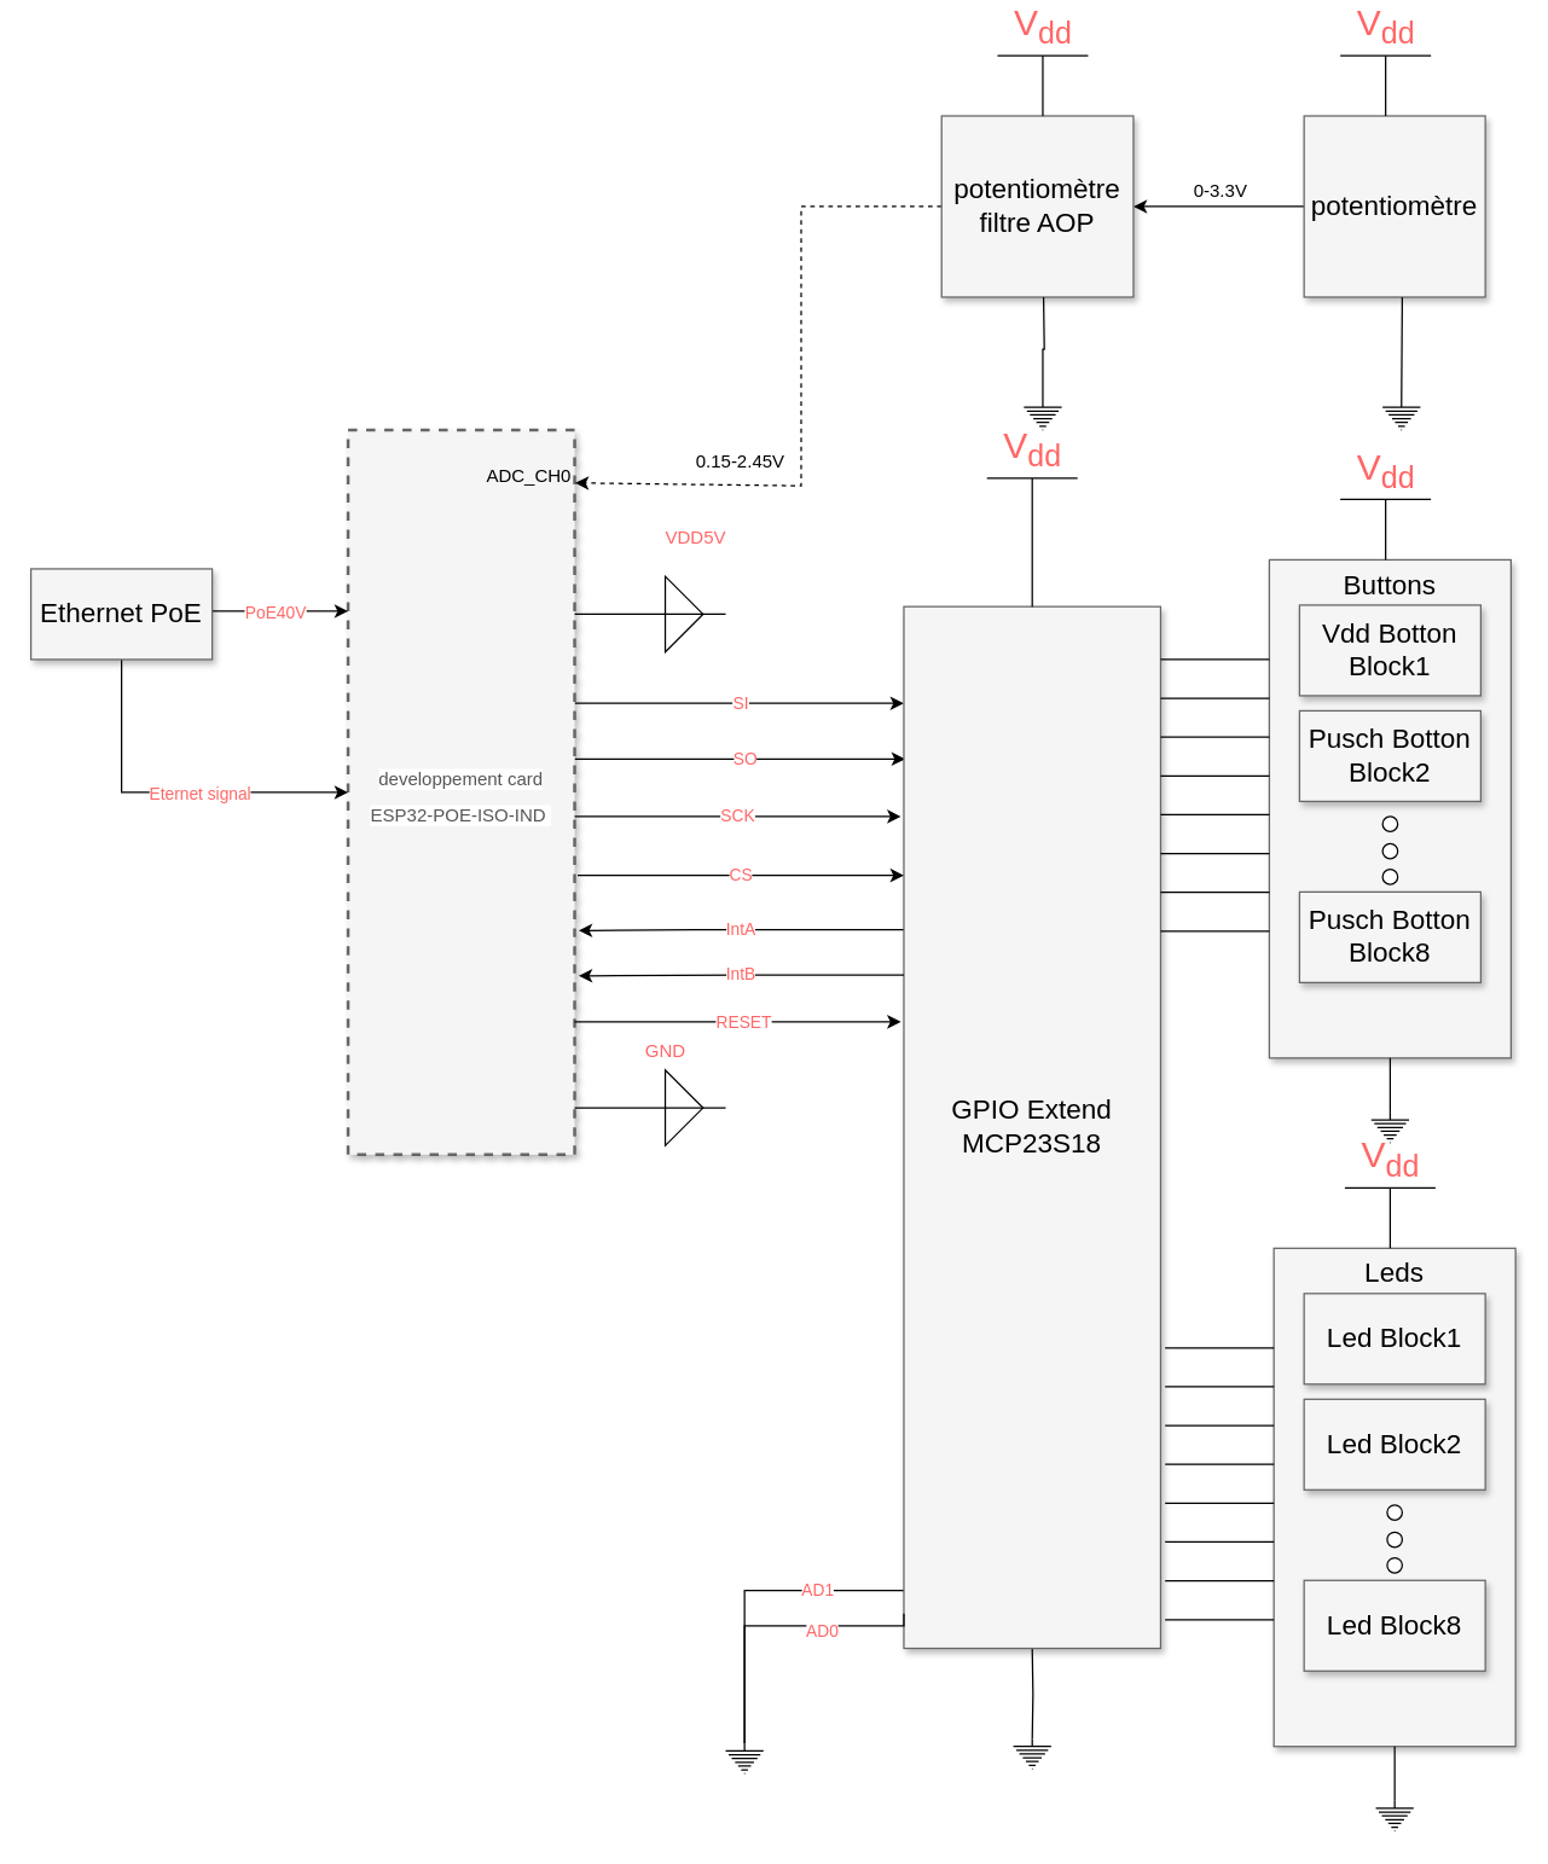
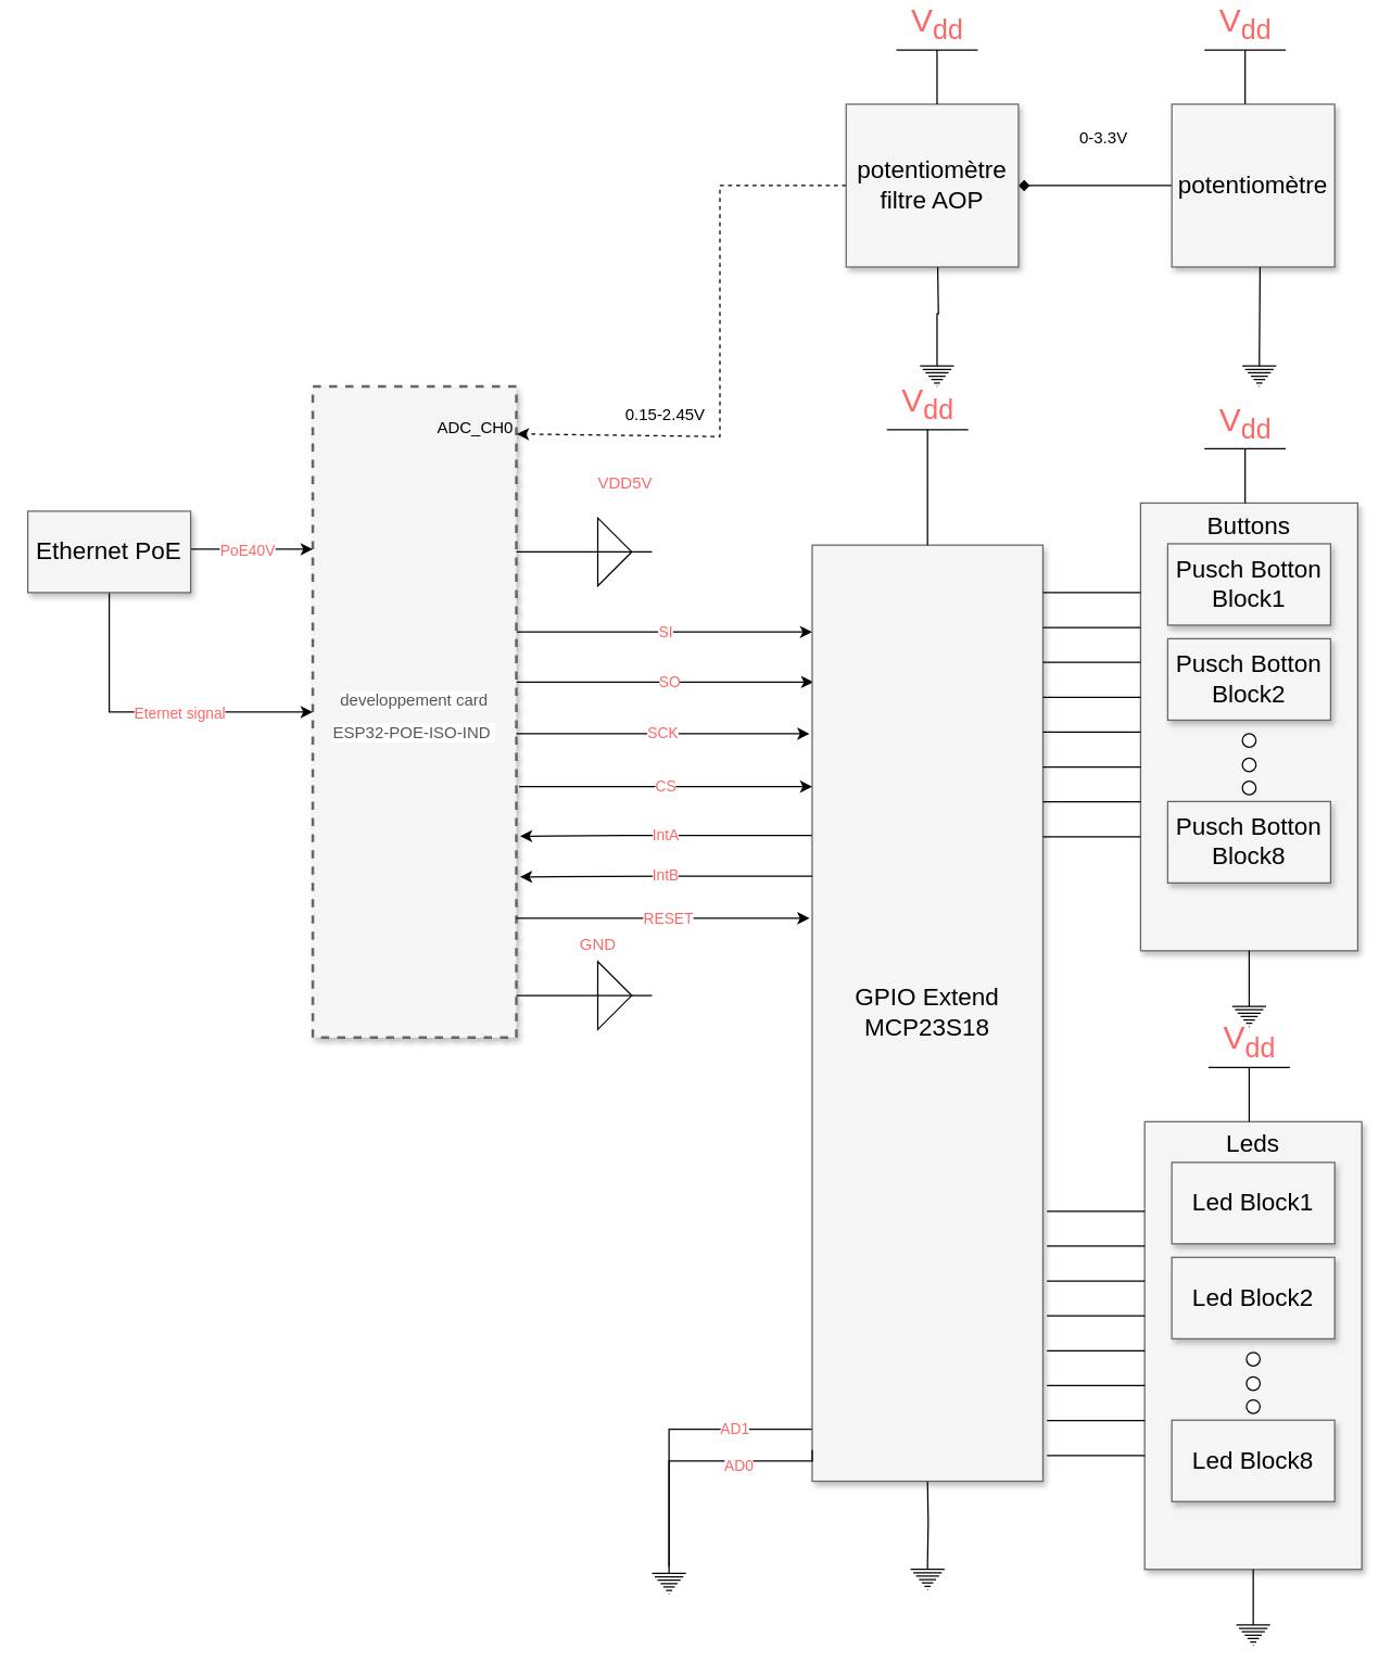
- <mxCell id="61" value="0-3.3V" style="text;html=1;strokeColor=none;fillColor=none;align=center;verticalAlign=middle;whiteSpace=wrap;rounded=0;" parent="1" vertex="1"><mxGeometry x="778" y="85" width="60" height="50" as="geometry" /></mxCell>
+ <mxCell id="61" value="0-3.3V" style="text;html=1;strokeColor=none;fillColor=none;align=center;verticalAlign=middle;whiteSpace=wrap;rounded=0;" parent="1" vertex="1"><mxGeometry x="783" y="60" width="60" height="50" as="geometry" /></mxCell>
- <mxCell id="50" style="edgeStyle=none;rounded=0;orthogonalLoop=1;jettySize=auto;html=1;exitX=0;exitY=0.5;exitDx=0;exitDy=0;entryX=1;entryY=0.5;entryDx=0;entryDy=0;" parent="1" source="51" target="53" edge="1"><mxGeometry relative="1" as="geometry" /></mxCell>
+ <mxCell id="50" style="edgeStyle=none;rounded=0;orthogonalLoop=1;jettySize=auto;html=1;exitX=0;exitY=0.5;exitDx=0;exitDy=0;entryX=1;entryY=0.5;entryDx=0;entryDy=0;endArrow=diamond;" parent="1" source="51" target="53" edge="1"><mxGeometry relative="1" as="geometry" /></mxCell>
- <mxCell id="30" value="Vdd Botton Block1" style="whiteSpace=wrap;html=1;shadow=1;fontSize=18;fillColor=#f5f5f5;strokeColor=#666666;" parent="1" vertex="1"><mxGeometry x="860" y="384" width="120" height="60" as="geometry" /></mxCell>
+ <mxCell id="30" value="Pusch Botton Block1" style="whiteSpace=wrap;html=1;shadow=1;fontSize=18;fillColor=#f5f5f5;strokeColor=#666666;" parent="1" vertex="1"><mxGeometry x="860" y="384" width="120" height="60" as="geometry" /></mxCell>
